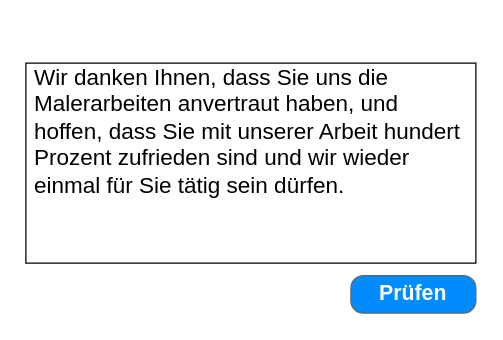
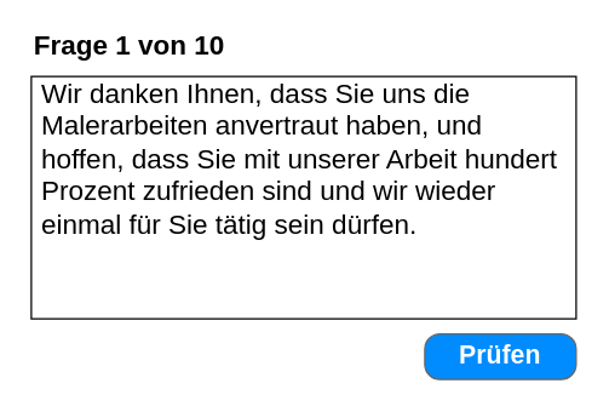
+ <mxCell id="6" value="Frage 1 von 10" style="text;html=1;strokeColor=none;fillColor=none;align=center;verticalAlign=middle;whiteSpace=wrap;rounded=0;fontSize=18;fontStyle=1" vertex="1" parent="1"><mxGeometry x="20" y="20" width="130" height="20" as="geometry" /></mxCell>
